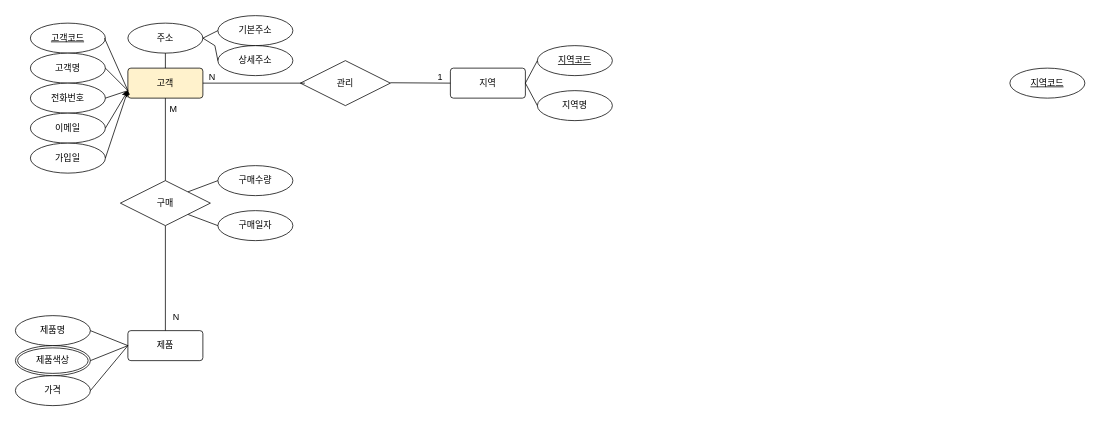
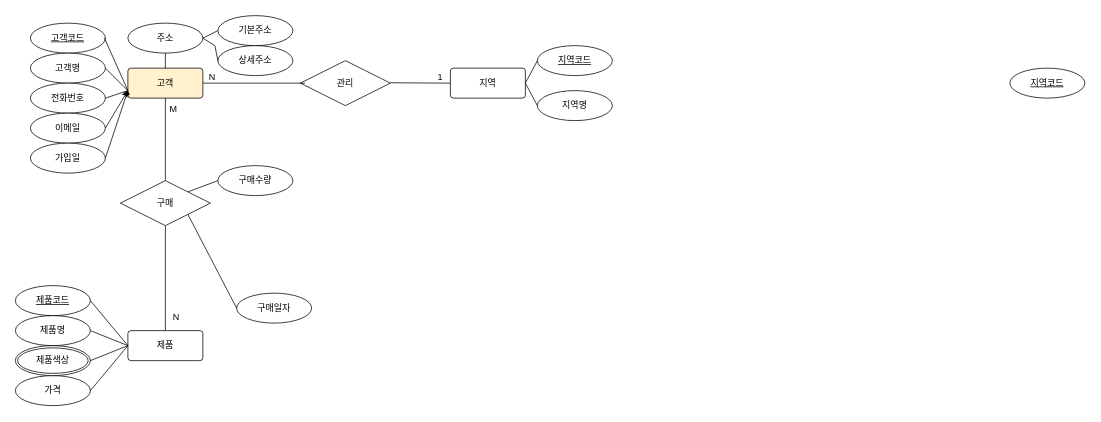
- <mxCell id="29" value="구매일자" style="ellipse;whiteSpace=wrap;html=1;align=center;" vertex="1" parent="1"><mxGeometry x="290" y="280" width="100" height="40" as="geometry" /></mxCell>
+ <mxCell id="29" value="구매일자" style="ellipse;whiteSpace=wrap;html=1;align=center;" vertex="1" parent="1"><mxGeometry x="315" y="390" width="100" height="40" as="geometry" /></mxCell>
+ <mxCell id="17" value="제품코드" style="ellipse;whiteSpace=wrap;html=1;align=center;fontStyle=4;" vertex="1" parent="1"><mxGeometry x="20" y="380" width="100" height="40" as="geometry" /></mxCell>
+ <mxCell id="21" value="" style="endArrow=none;html=1;rounded=0;exitX=1;exitY=0.5;exitDx=0;exitDy=0;entryX=0;entryY=0.5;entryDx=0;entryDy=0;" edge="1" parent="1" source="17" target="16"><mxGeometry relative="1" as="geometry"><mxPoint x="330" y="520" as="sourcePoint" /><mxPoint x="490" y="520" as="targetPoint" /></mxGeometry></mxCell>
